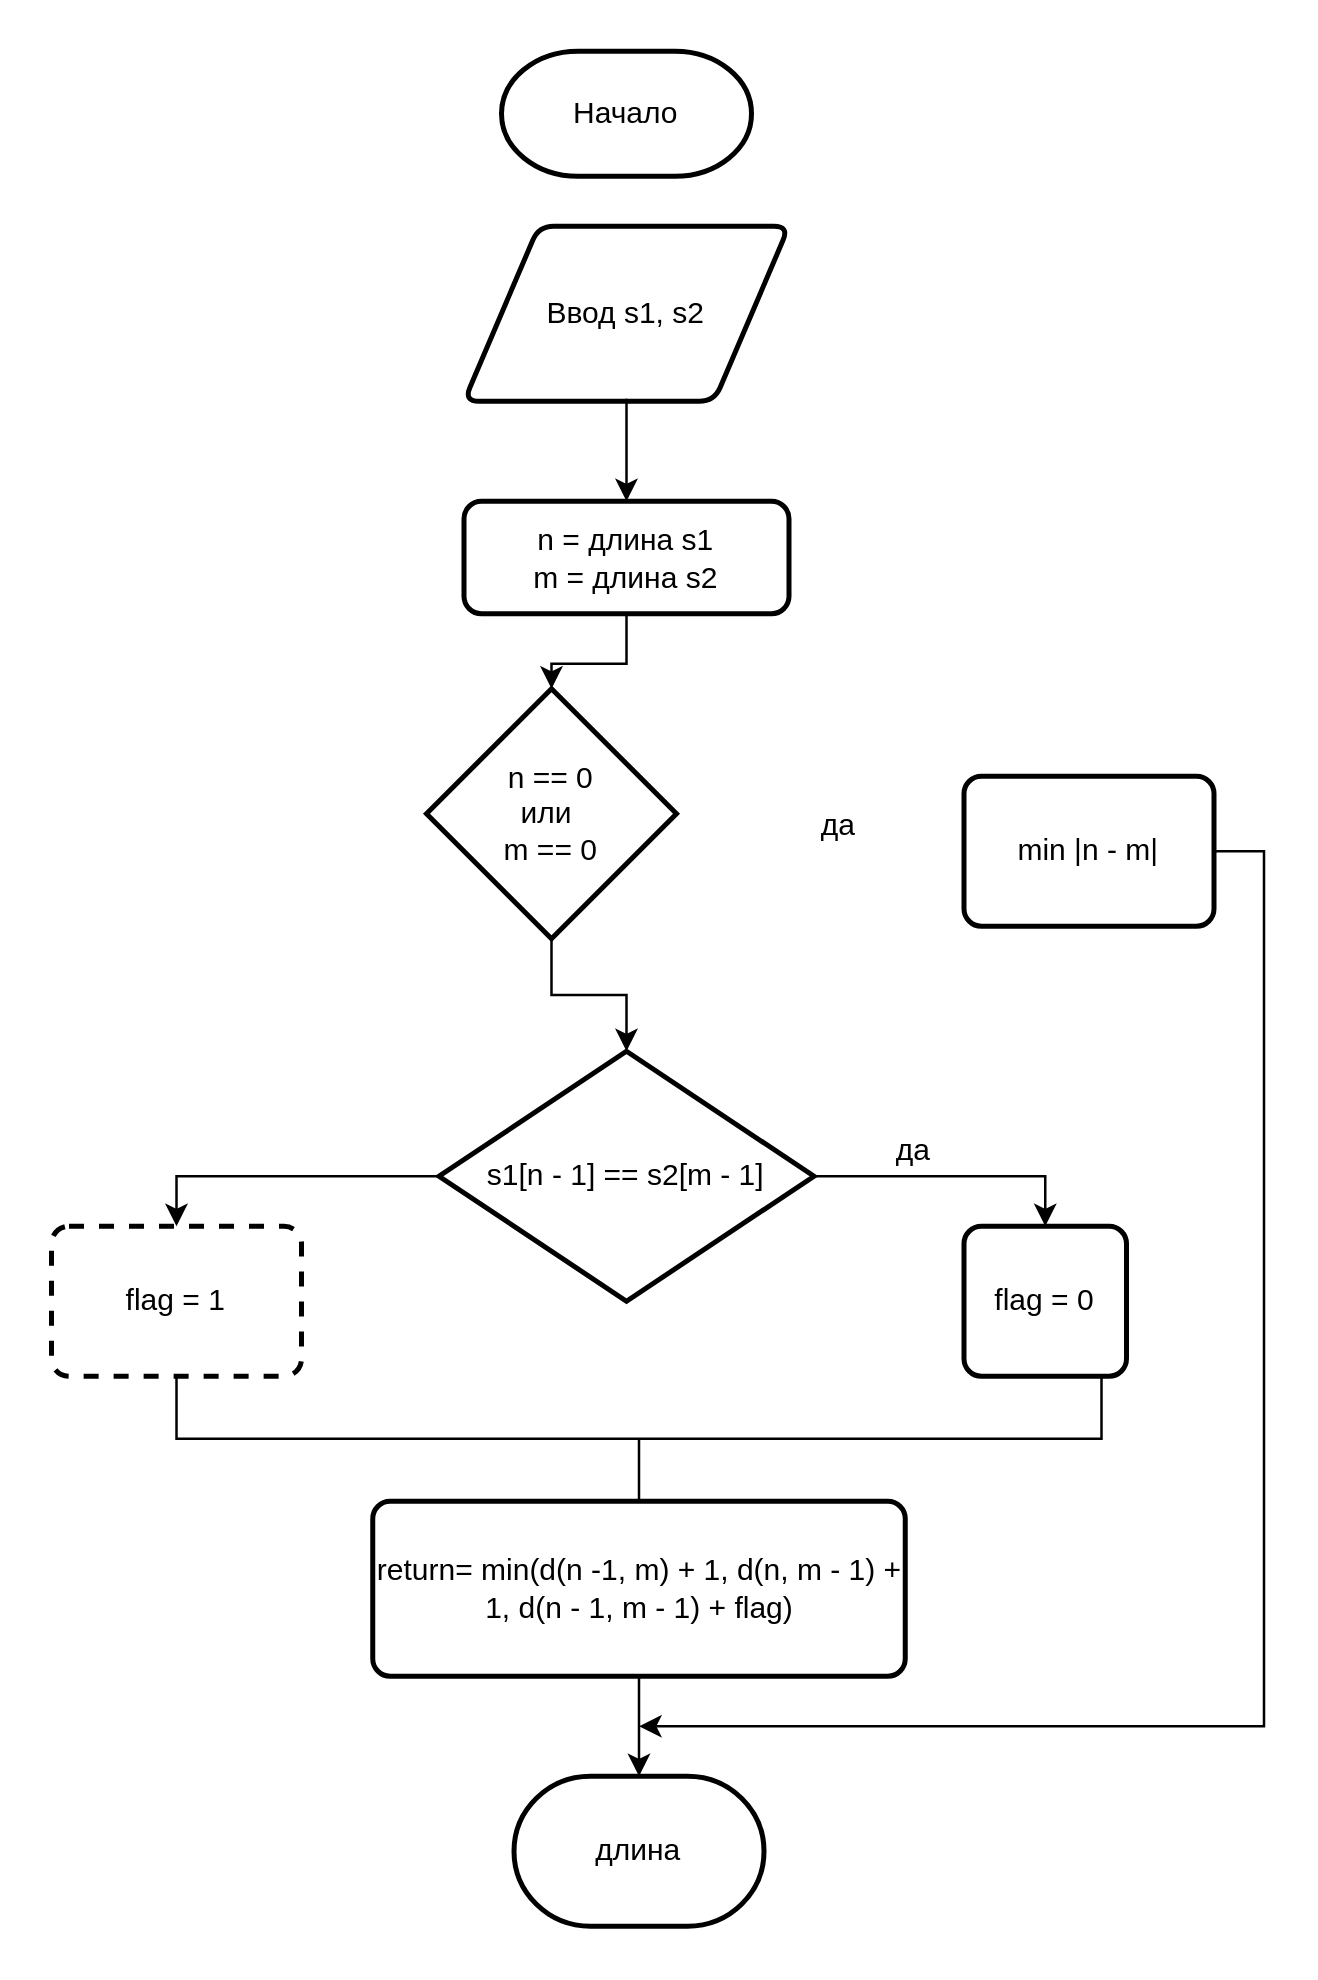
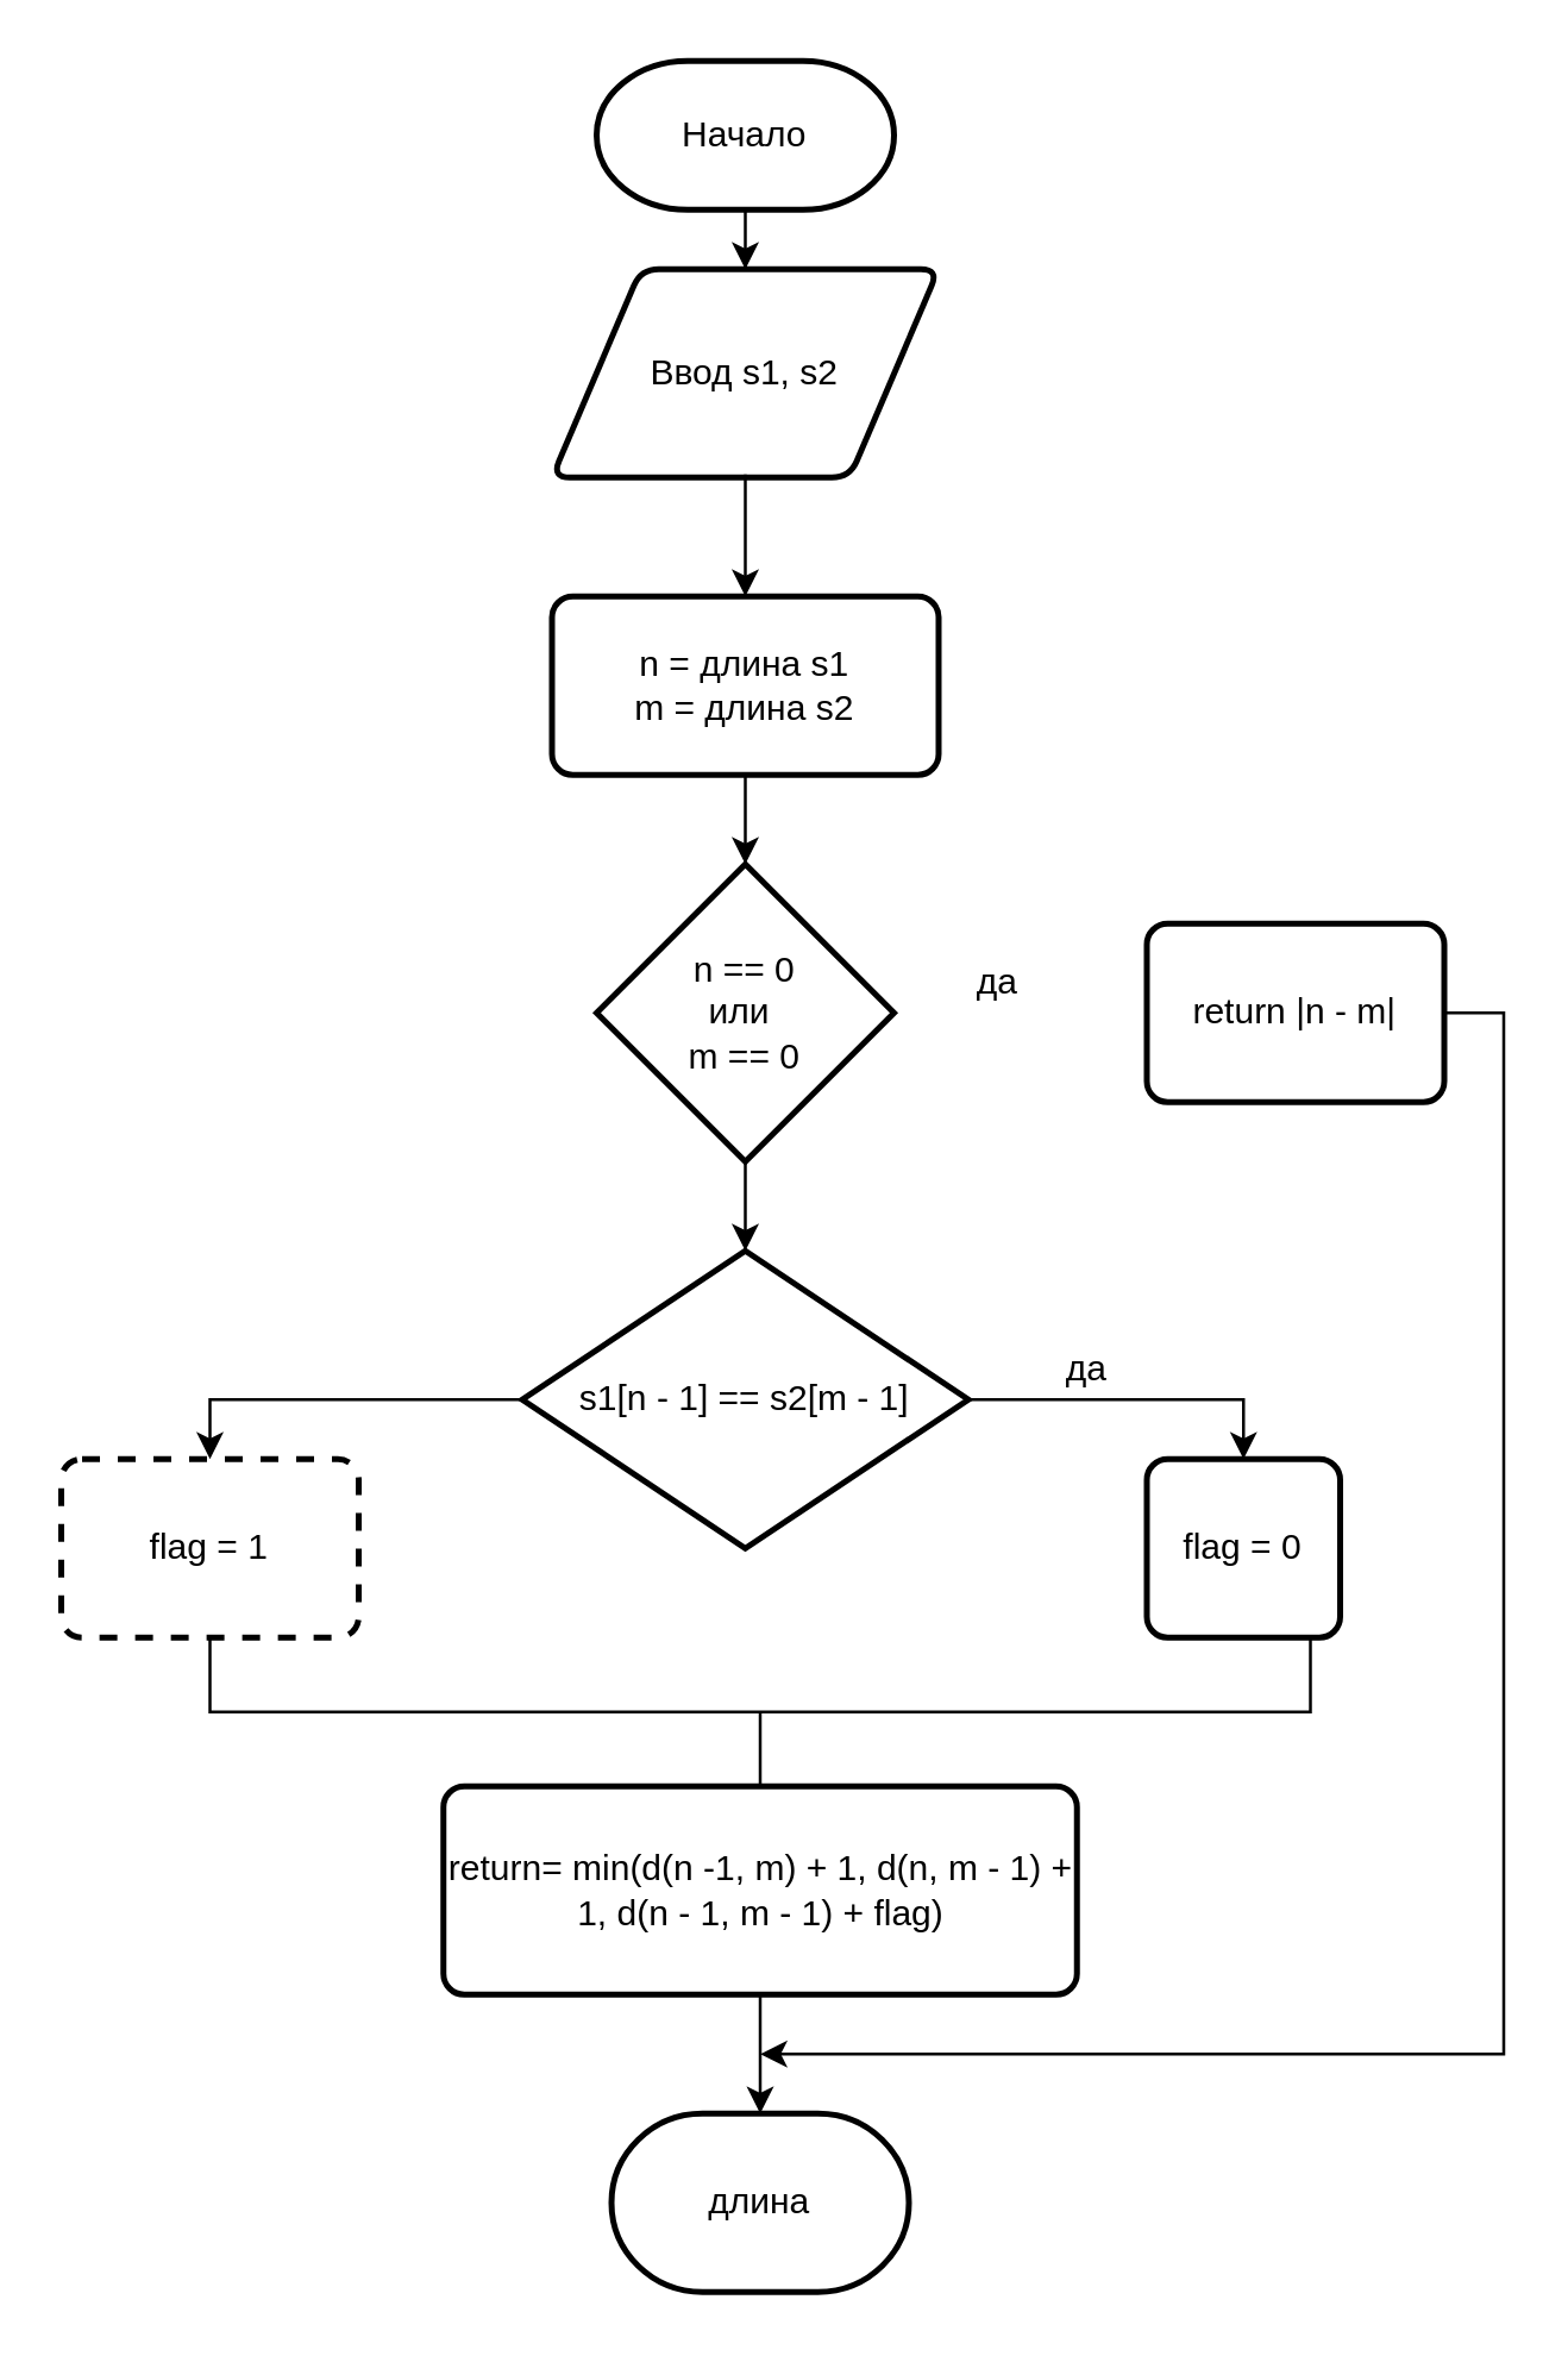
+ <mxCell id="2" style="edgeStyle=orthogonalEdgeStyle;rounded=0;orthogonalLoop=1;jettySize=auto;html=1;" edge="1" parent="1" source="3" target="4"><mxGeometry relative="1" as="geometry" /></mxCell>
- <mxCell id="6" value="n = длина s1&lt;br&gt;m = длина s2" style="rounded=1;whiteSpace=wrap;html=1;absoluteArcSize=1;arcSize=14;strokeWidth=2;" vertex="1" parent="1"><mxGeometry x="185" y="200" width="130" height="45" as="geometry" /></mxCell>
+ <mxCell id="6" value="n = длина s1&lt;br&gt;m = длина s2" style="rounded=1;whiteSpace=wrap;html=1;absoluteArcSize=1;arcSize=14;strokeWidth=2;" vertex="1" parent="1"><mxGeometry x="185" y="200" width="130" height="60" as="geometry" /></mxCell>
- <mxCell id="9" value="n == 0&lt;br&gt;или&amp;nbsp;&lt;br&gt;m == 0" style="strokeWidth=2;html=1;shape=mxgraph.flowchart.decision;whiteSpace=wrap;" vertex="1" parent="1"><mxGeometry x="170" y="275" width="100" height="100" as="geometry" /></mxCell>
+ <mxCell id="9" value="n == 0&lt;br&gt;или&amp;nbsp;&lt;br&gt;m == 0" style="strokeWidth=2;html=1;shape=mxgraph.flowchart.decision;whiteSpace=wrap;" vertex="1" parent="1"><mxGeometry x="200" y="290" width="100" height="100" as="geometry" /></mxCell>
- <mxCell id="11" value="min |n - m|" style="rounded=1;whiteSpace=wrap;html=1;absoluteArcSize=1;arcSize=14;strokeWidth=2;" vertex="1" parent="1"><mxGeometry x="385" y="310" width="100" height="60" as="geometry" /></mxCell>
+ <mxCell id="11" value="return |n - m|" style="rounded=1;whiteSpace=wrap;html=1;absoluteArcSize=1;arcSize=14;strokeWidth=2;" vertex="1" parent="1"><mxGeometry x="385" y="310" width="100" height="60" as="geometry" /></mxCell>
